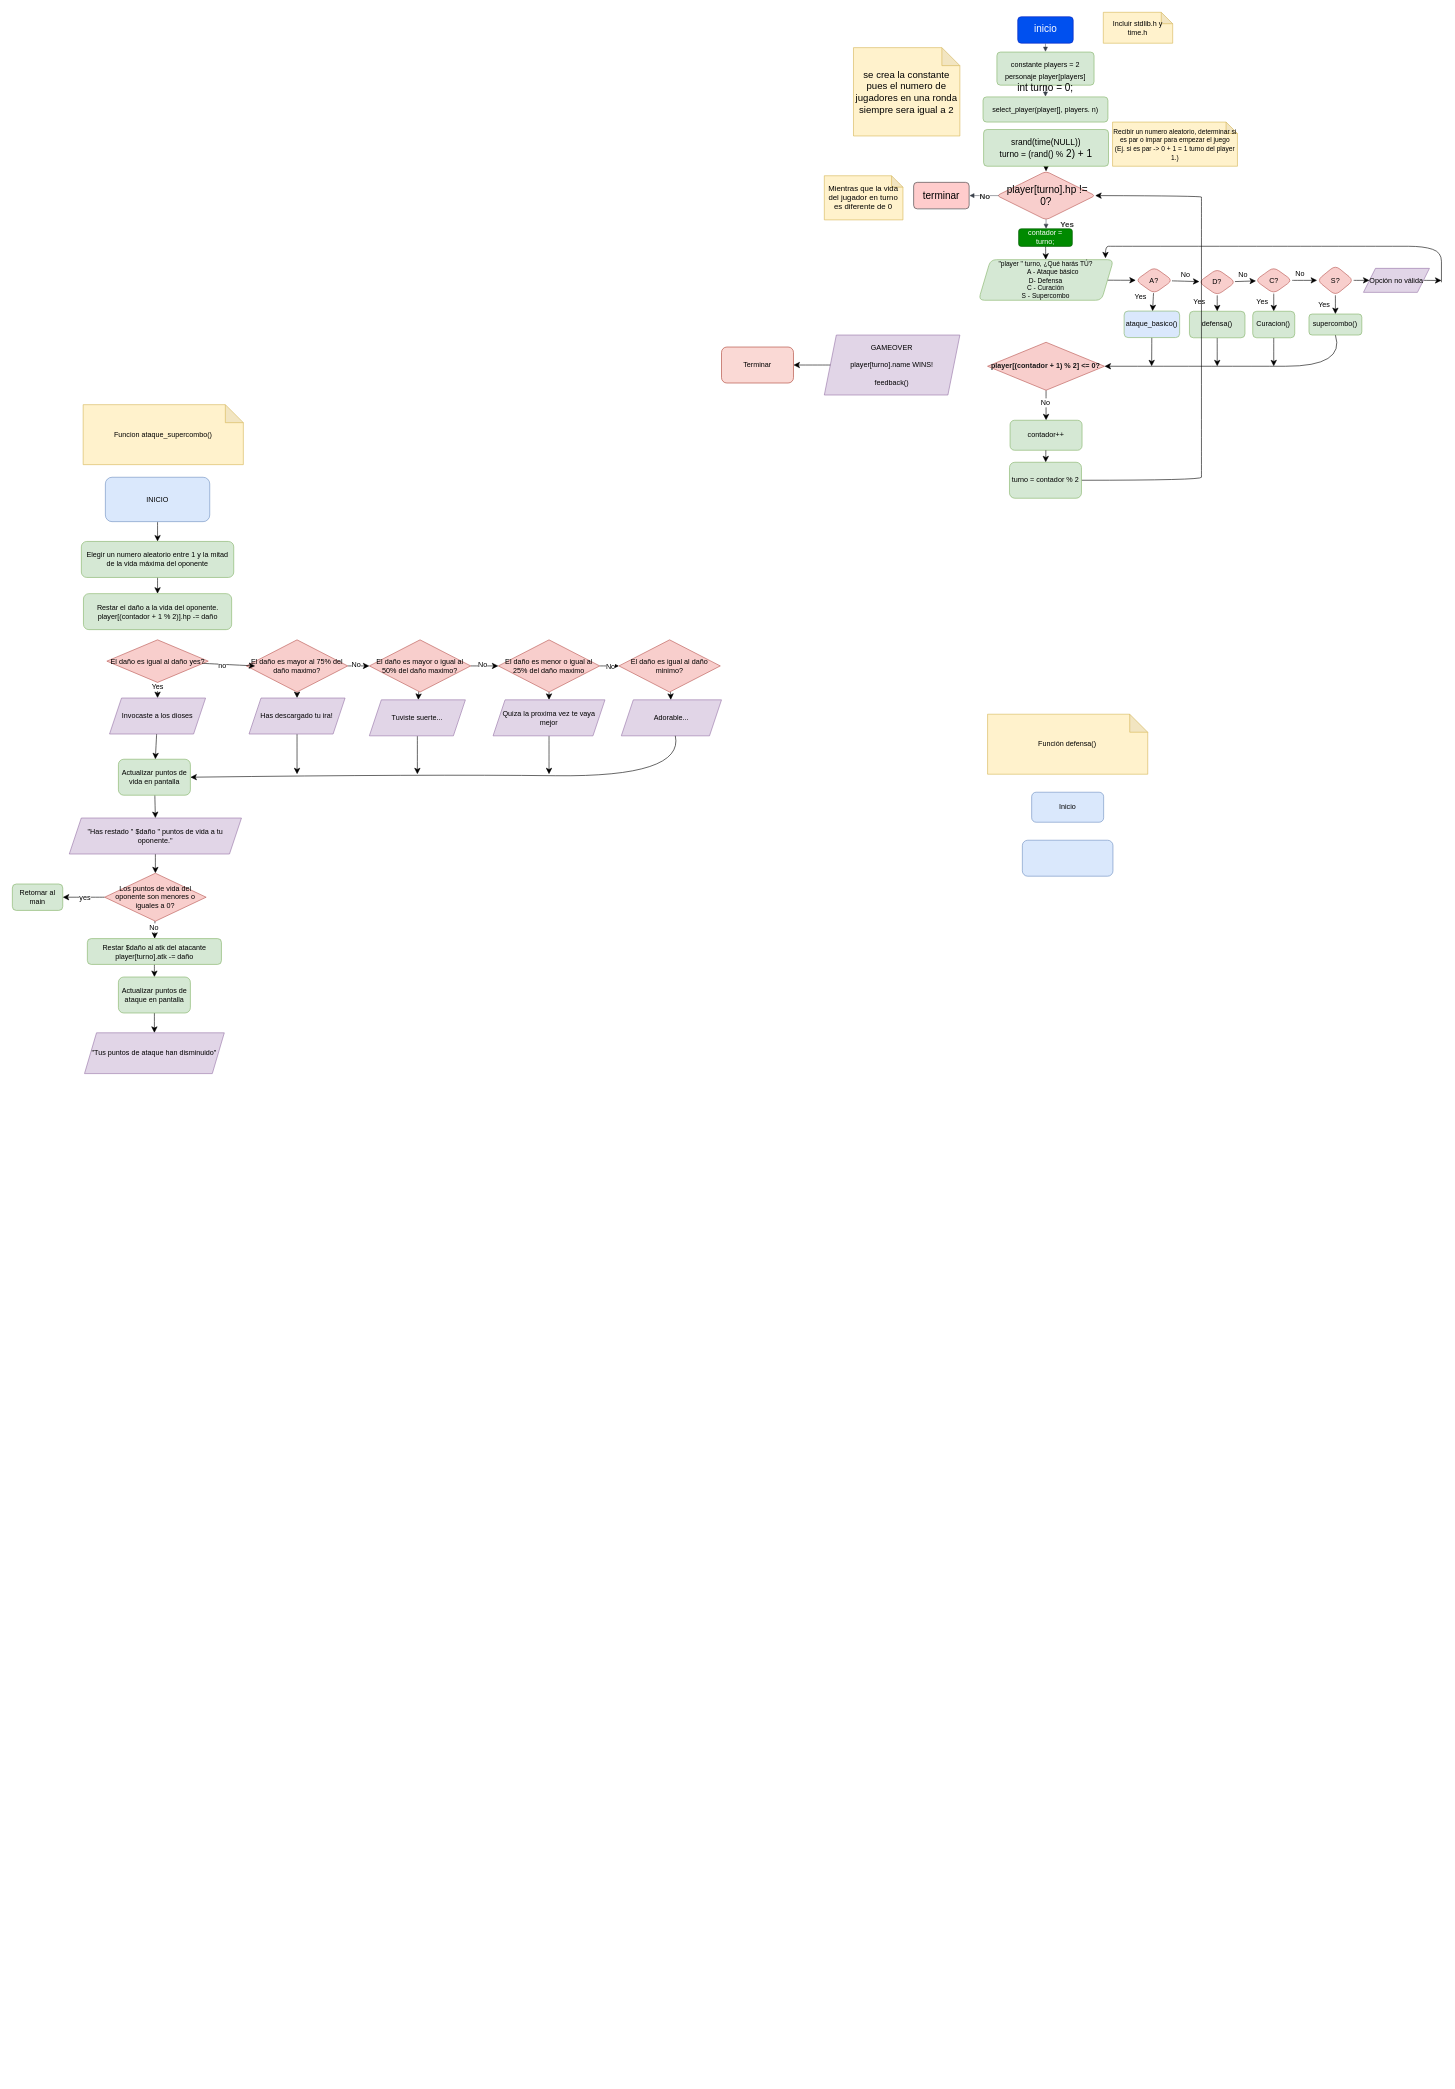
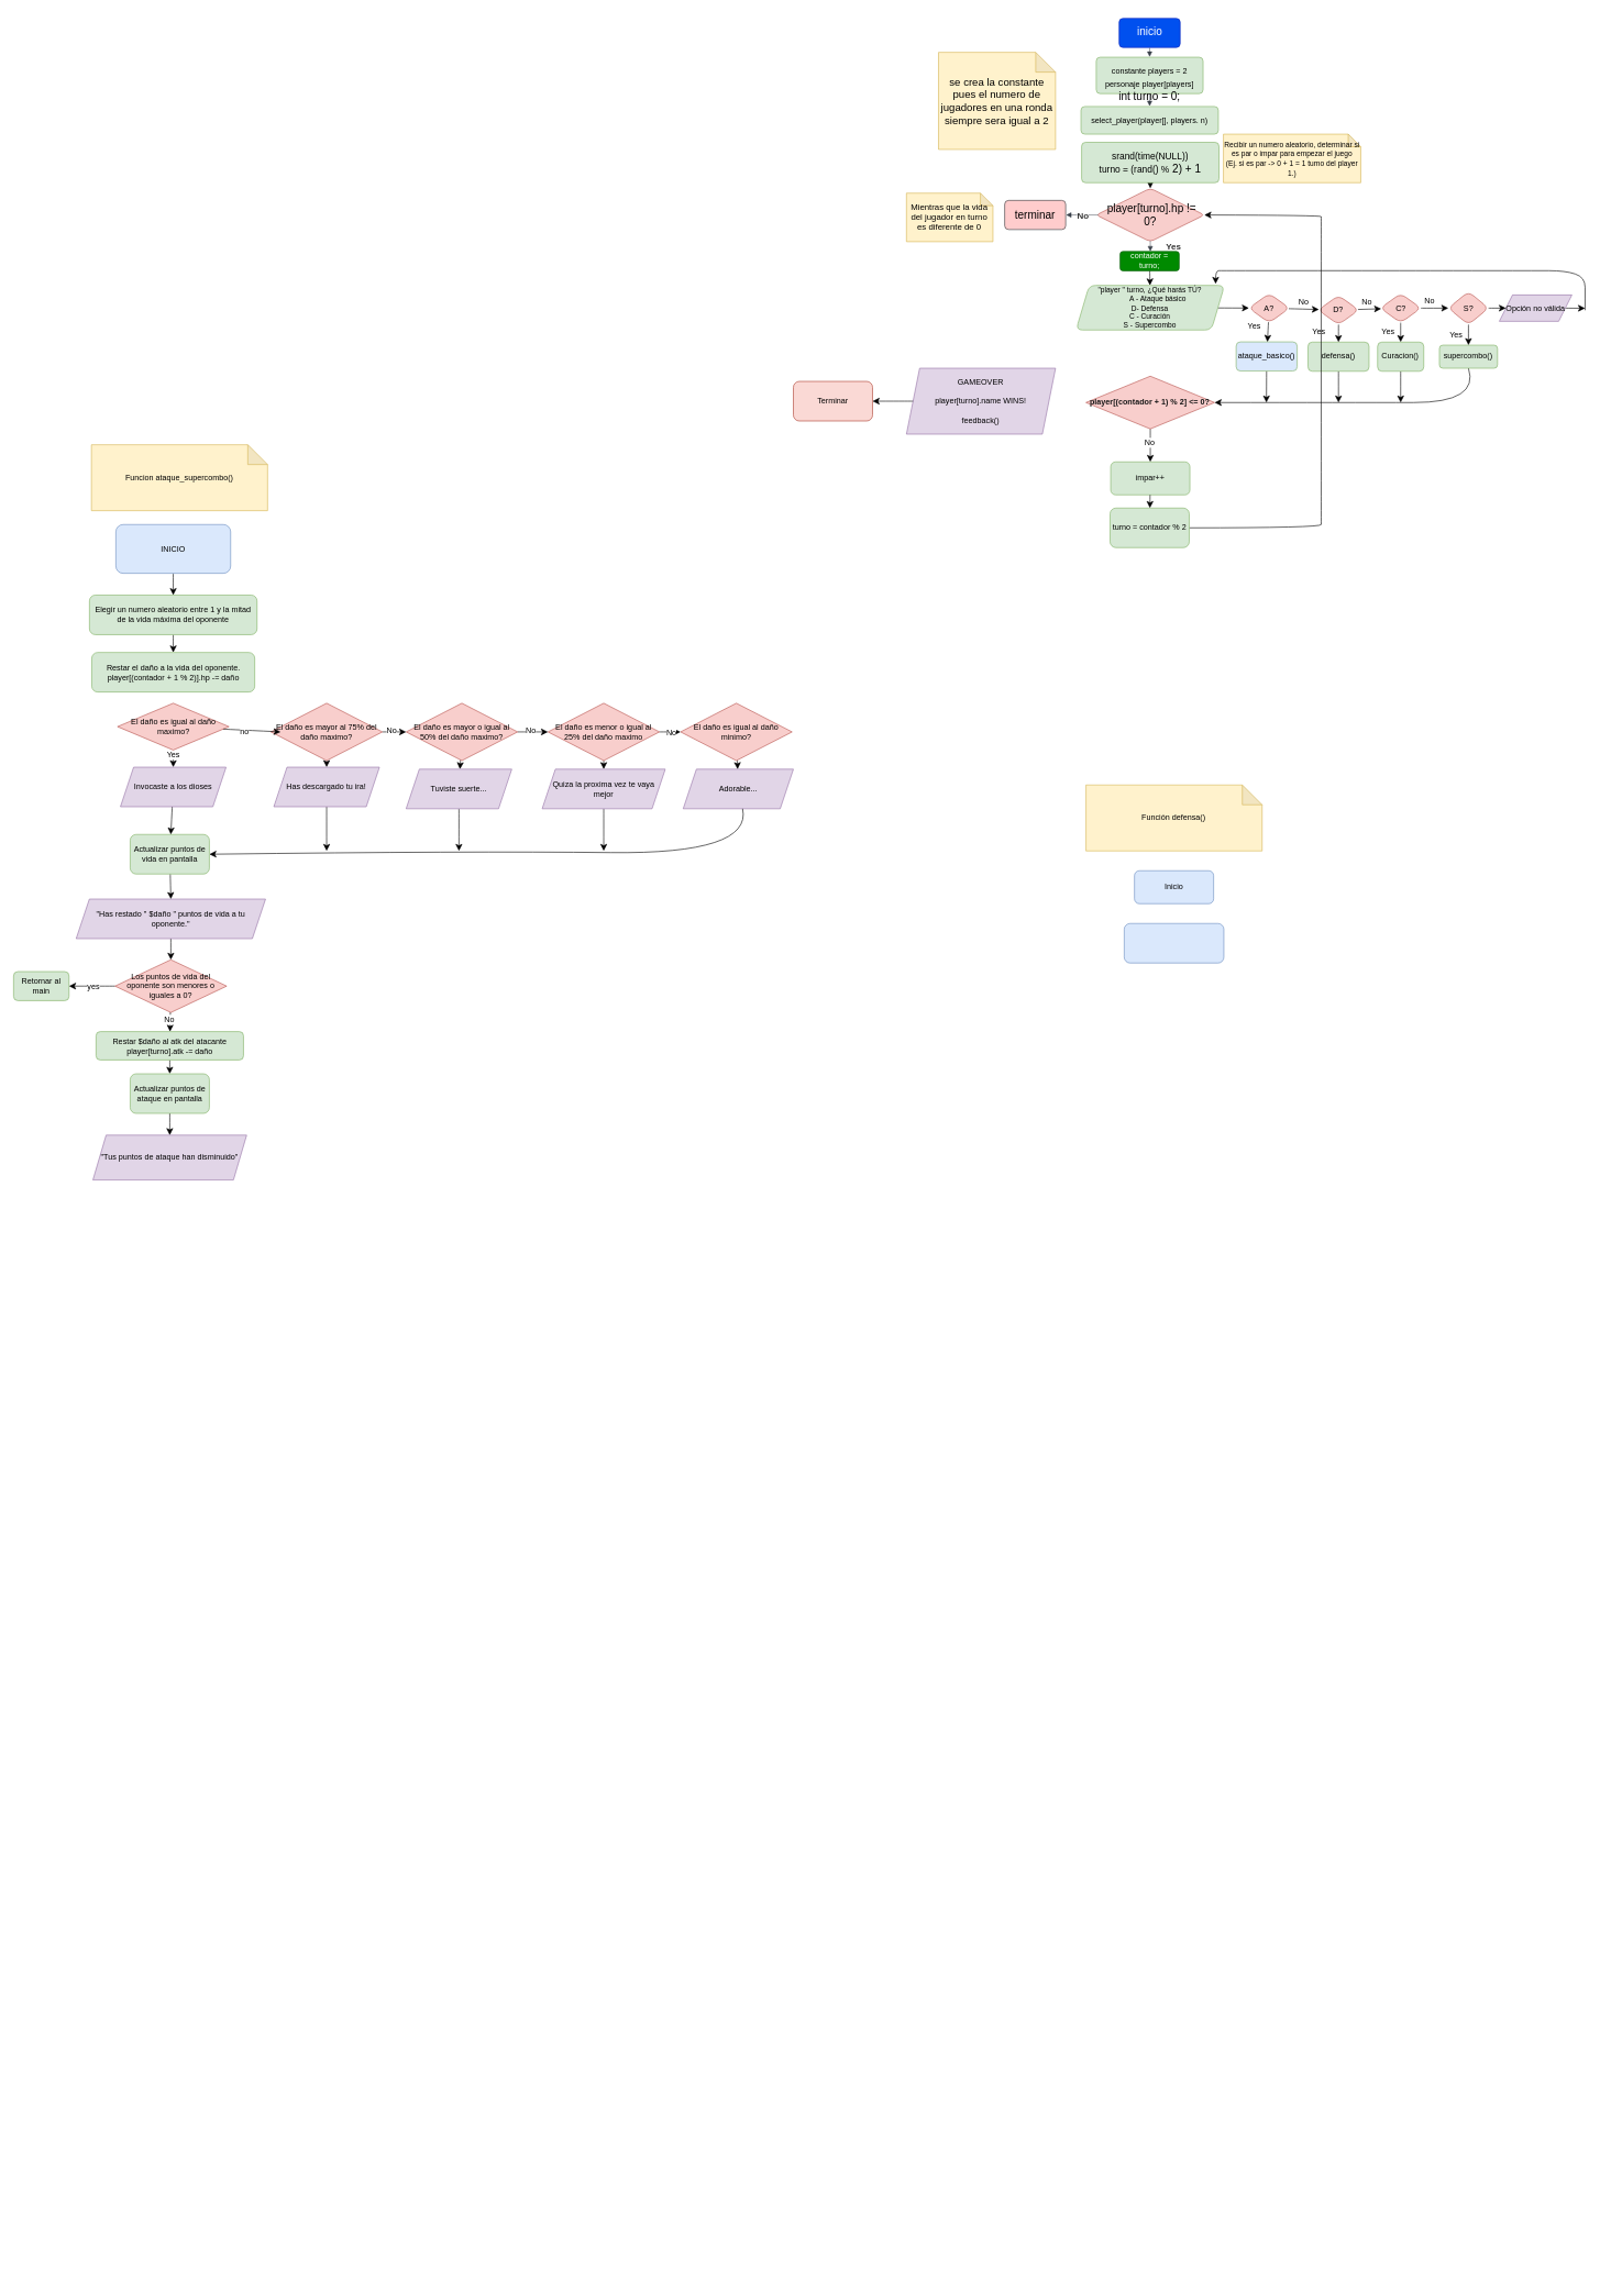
- <mxCell id="72" value="Incluir stdlib.h y time.h" style="shape=note;whiteSpace=wrap;html=1;backgroundOutline=1;darkOpacity=0.05;fillColor=#fff2cc;size=19;fontStyle=0;strokeColor=#d6b656;" vertex="1" parent="1"><mxGeometry x="1838.391" y="20" width="115.663" height="51.538" as="geometry" /></mxCell>
- <mxCell id="109" value="contador++" style="rounded=1;whiteSpace=wrap;html=1;fillColor=#d5e8d4;strokeColor=#82b366;" vertex="1" parent="1"><mxGeometry x="1682.975" y="700" width="120" height="50" as="geometry" /></mxCell>
+ <mxCell id="109" value="impar++" style="rounded=1;whiteSpace=wrap;html=1;fillColor=#d5e8d4;strokeColor=#82b366;" vertex="1" parent="1"><mxGeometry x="1682.975" y="700" width="120" height="50" as="geometry" /></mxCell>
- <mxCell id="30" value="El daño es igual al daño yes?" style="rhombus;whiteSpace=wrap;html=1;fillColor=#f8cecc;strokeColor=#b85450;" vertex="1" parent="1"><mxGeometry x="177.5" y="1066" width="169" height="71" as="geometry" /></mxCell>
+ <mxCell id="30" value="El daño es igual al daño maximo?" style="rhombus;whiteSpace=wrap;html=1;fillColor=#f8cecc;strokeColor=#b85450;" vertex="1" parent="1"><mxGeometry x="177.5" y="1066" width="169" height="71" as="geometry" /></mxCell>
